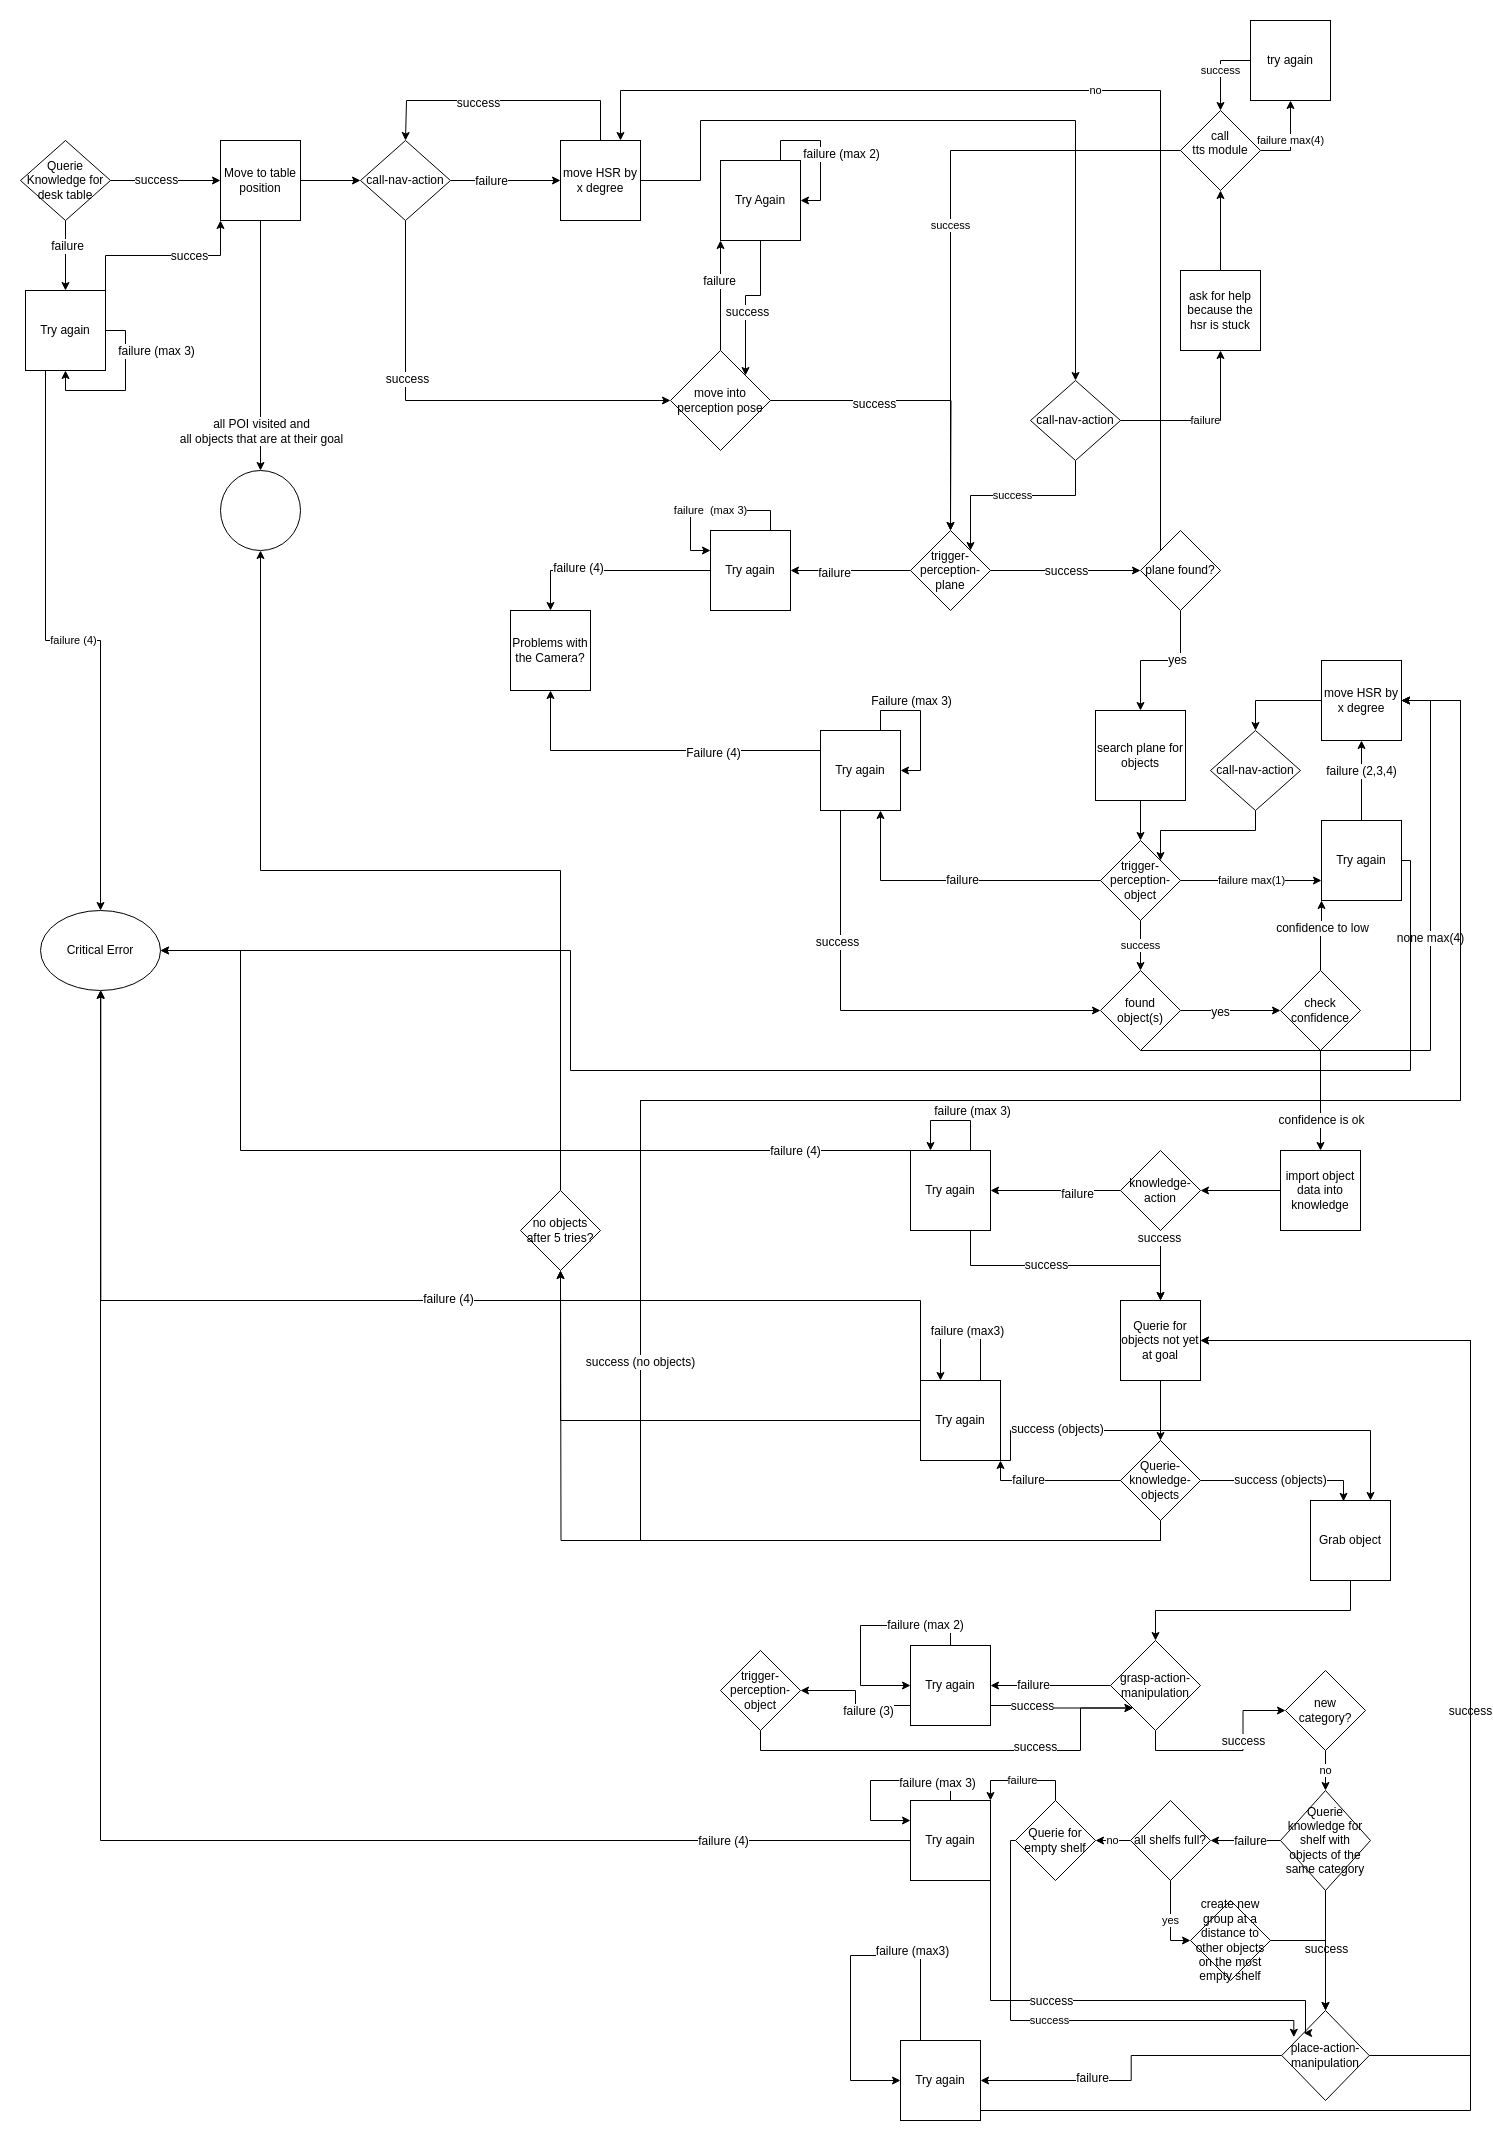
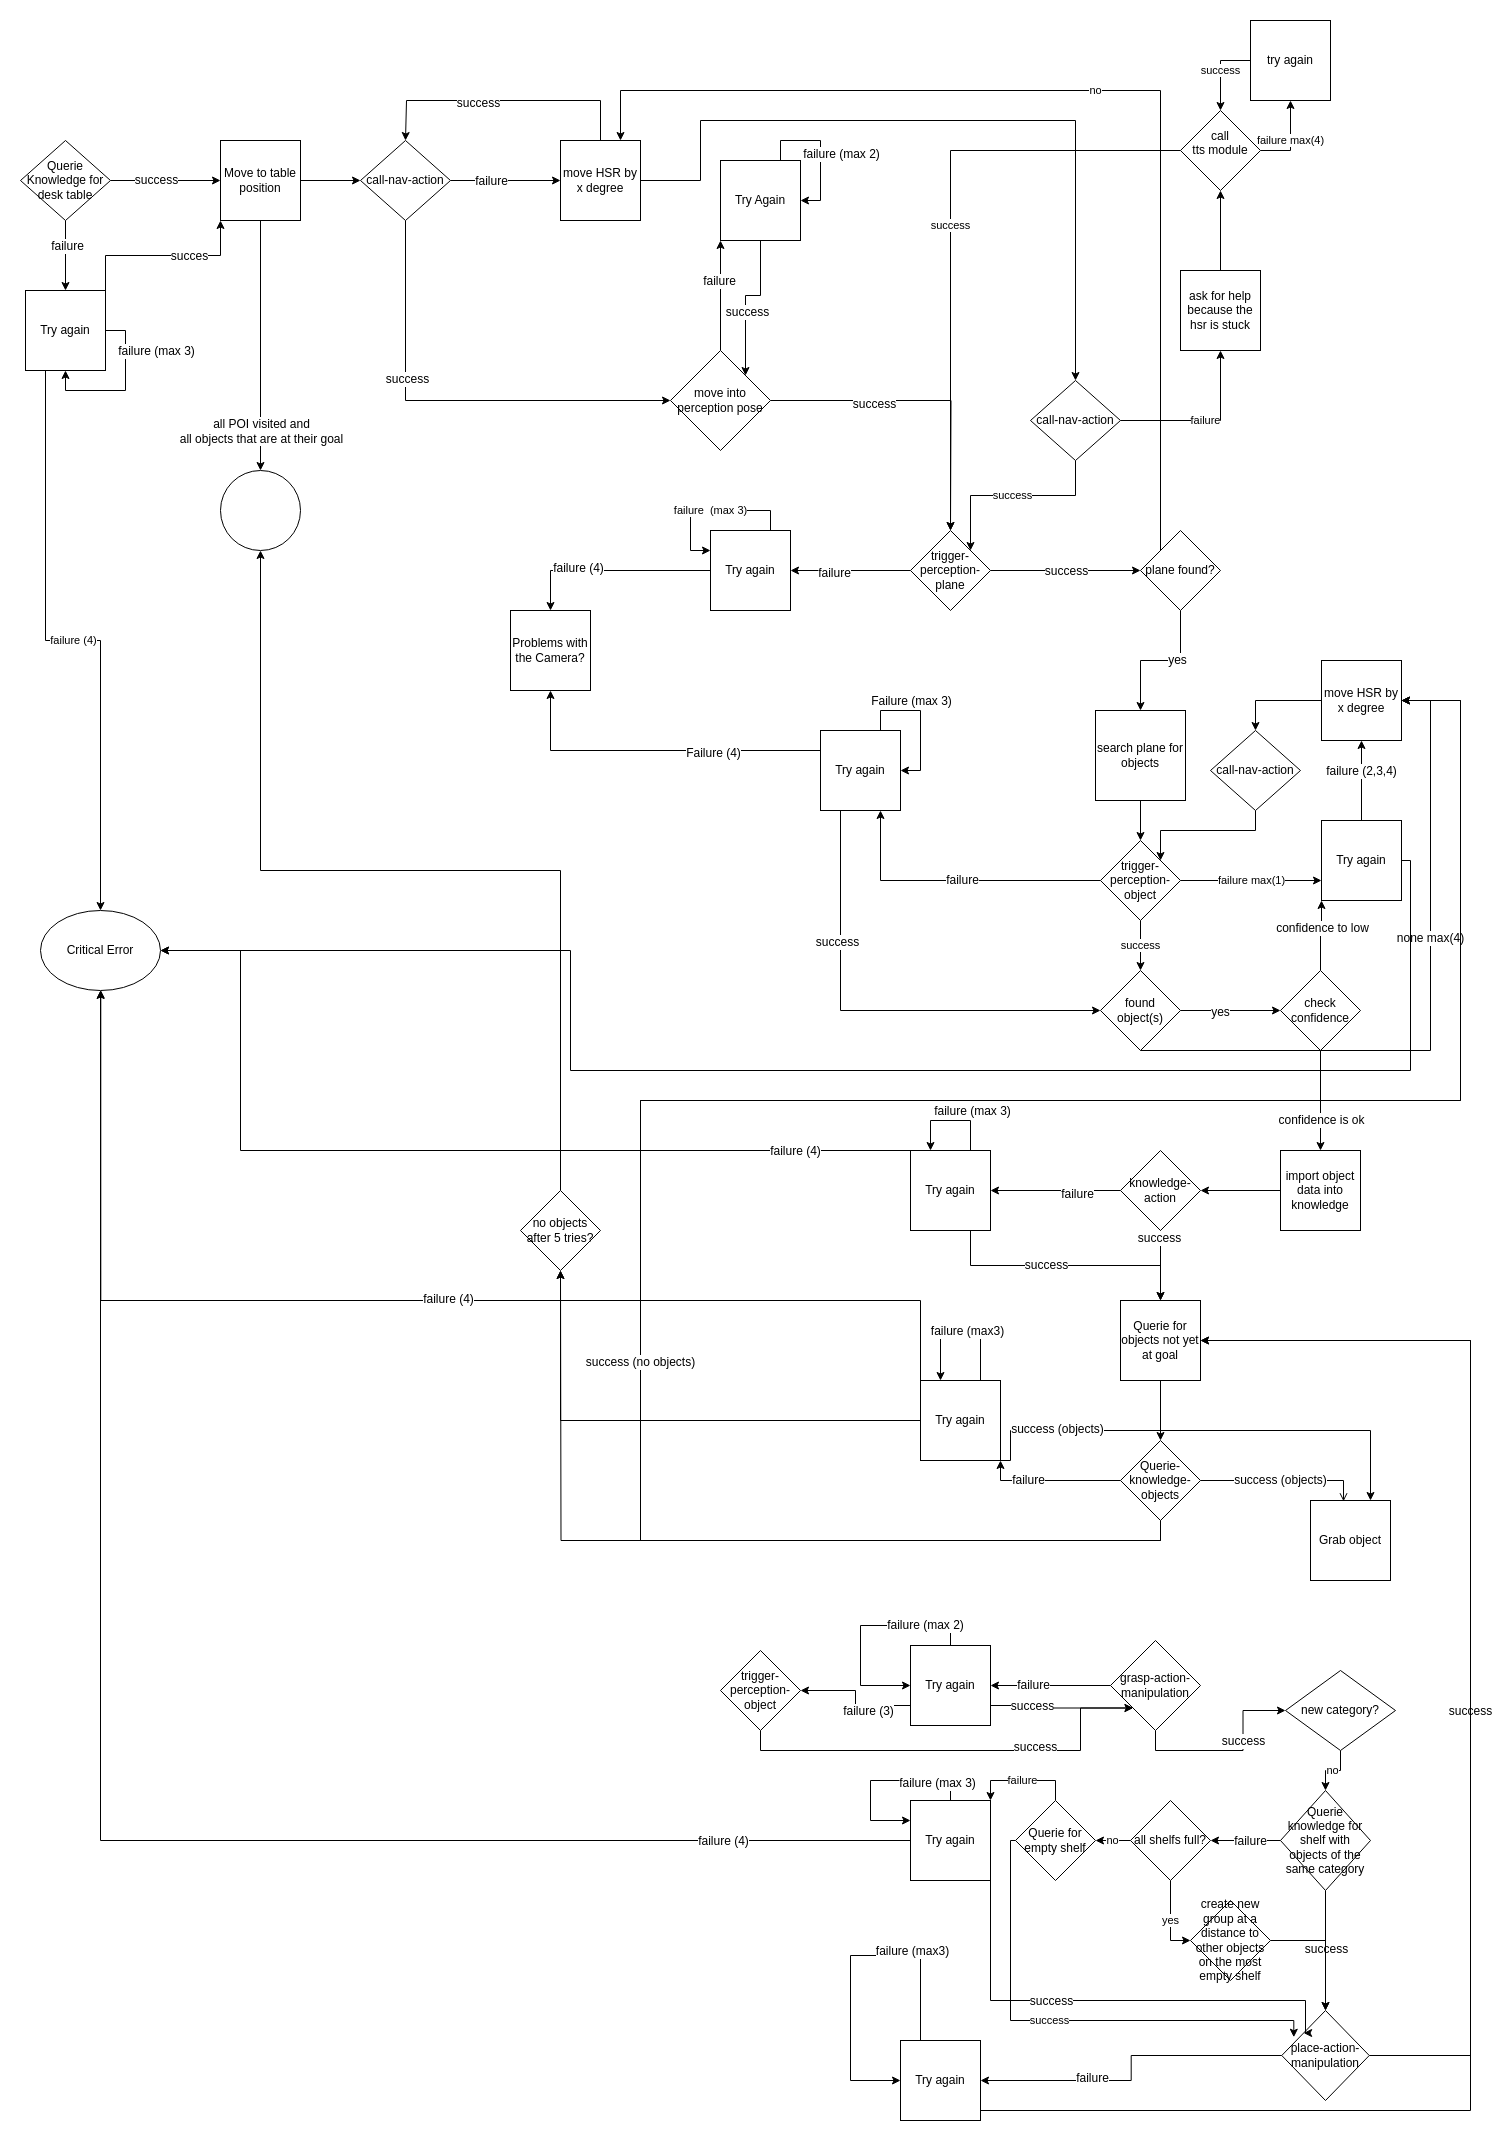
- <mxCell id="102" style="edgeStyle=orthogonalEdgeStyle;rounded=0;orthogonalLoop=1;jettySize=auto;html=1;exitX=1;exitY=0.5;exitDx=0;exitDy=0;entryX=0.413;entryY=0.01;entryDx=0;entryDy=0;entryPerimeter=0;strokeColor=#000000;" parent="1" source="108" target="110" edge="1"><mxGeometry relative="1" as="geometry" /></mxCell>
+ <mxCell id="102" style="edgeStyle=orthogonalEdgeStyle;rounded=0;orthogonalLoop=1;jettySize=auto;html=1;exitX=1;exitY=0.5;exitDx=0;exitDy=0;entryX=0.413;entryY=0.01;entryDx=0;entryDy=0;entryPerimeter=0;strokeColor=#000000;endArrow=open;" parent="1" source="108" target="110" edge="1"><mxGeometry relative="1" as="geometry" /></mxCell>
- <mxCell id="109" style="edgeStyle=orthogonalEdgeStyle;rounded=0;orthogonalLoop=1;jettySize=auto;html=1;exitX=0.5;exitY=1;exitDx=0;exitDy=0;strokeColor=#000000;" parent="1" source="110" target="115" edge="1"><mxGeometry relative="1" as="geometry" /></mxCell>
- <mxCell id="166" value="new category?" style="rhombus;whiteSpace=wrap;html=1;" vertex="1" parent="1"><mxGeometry x="1285" y="1670" width="80" height="80" as="geometry" /></mxCell>
+ <mxCell id="166" value="new category?" style="rhombus;whiteSpace=wrap;html=1;" vertex="1" parent="1"><mxGeometry x="1285" y="1670" width="110" height="80" as="geometry" /></mxCell>
